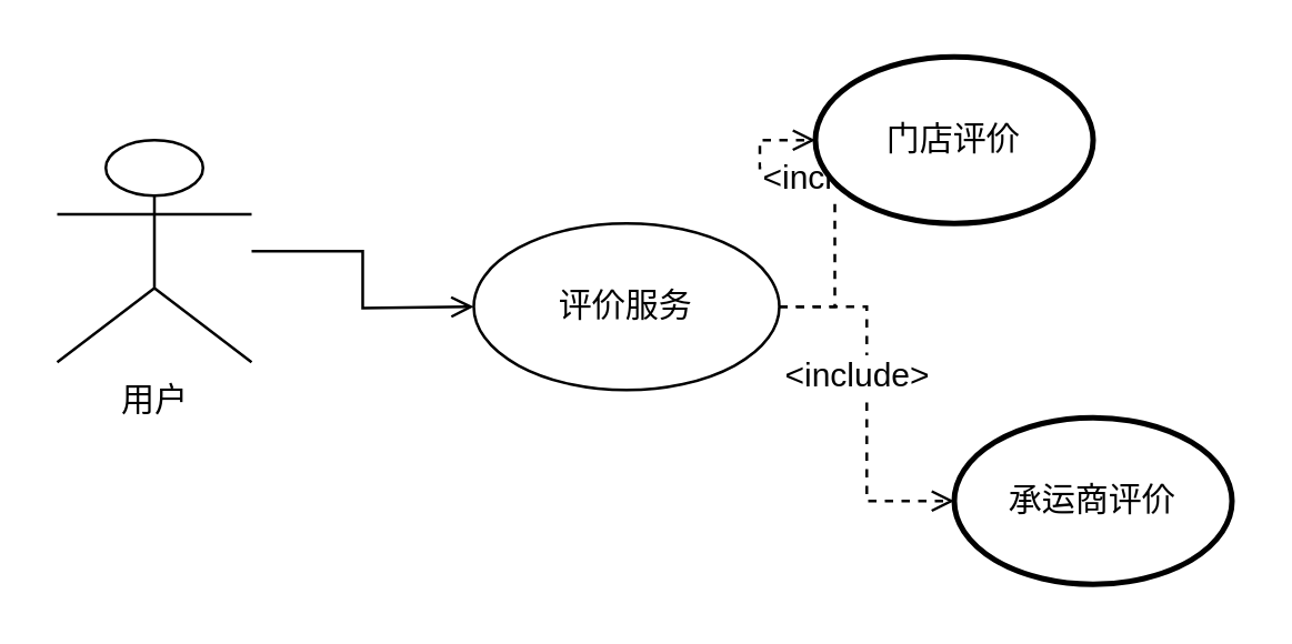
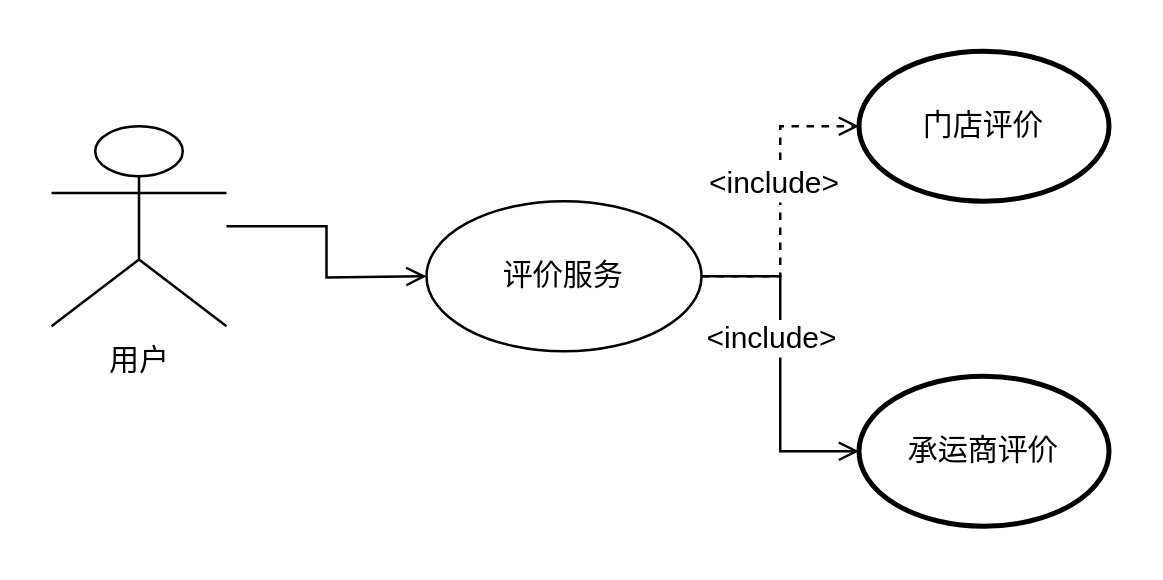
- <mxCell id="7" value="门店评价" style="strokeWidth=2;html=1;shape=mxgraph.flowchart.start_1;whiteSpace=wrap;shadow=0;comic=0;gradientColor=none;" vertex="1" parent="1"><mxGeometry x="293" y="20" width="100" height="60" as="geometry" /></mxCell>
+ <mxCell id="7" value="门店评价" style="strokeWidth=2;html=1;shape=mxgraph.flowchart.start_1;whiteSpace=wrap;shadow=0;comic=0;gradientColor=none;" vertex="1" parent="1"><mxGeometry x="343" y="20" width="100" height="60" as="geometry" /></mxCell>
- <mxCell id="9" style="edgeStyle=orthogonalEdgeStyle;rounded=0;orthogonalLoop=1;jettySize=auto;html=1;dashed=1;endArrow=open;endFill=0;entryX=0;entryY=0.5;entryDx=0;entryDy=0;entryPerimeter=0;exitX=1;exitY=0.5;exitDx=0;exitDy=0;" edge="1" parent="1" source="4" target="8"><mxGeometry relative="1" as="geometry"><mxPoint x="250" y="240" as="targetPoint" /><mxPoint x="280" y="110" as="sourcePoint" /></mxGeometry></mxCell>
+ <mxCell id="9" style="edgeStyle=orthogonalEdgeStyle;rounded=0;orthogonalLoop=1;jettySize=auto;html=1;dashed=0;endArrow=open;endFill=0;entryX=0;entryY=0.5;entryDx=0;entryDy=0;entryPerimeter=0;exitX=1;exitY=0.5;exitDx=0;exitDy=0;" edge="1" parent="1" source="4" target="8"><mxGeometry relative="1" as="geometry"><mxPoint x="250" y="240" as="targetPoint" /><mxPoint x="280" y="110" as="sourcePoint" /></mxGeometry></mxCell>
